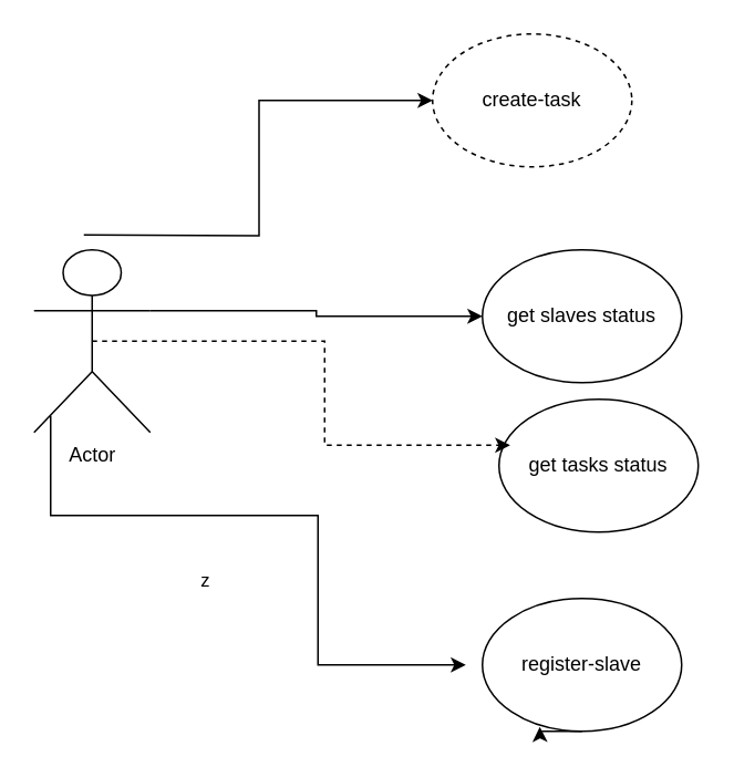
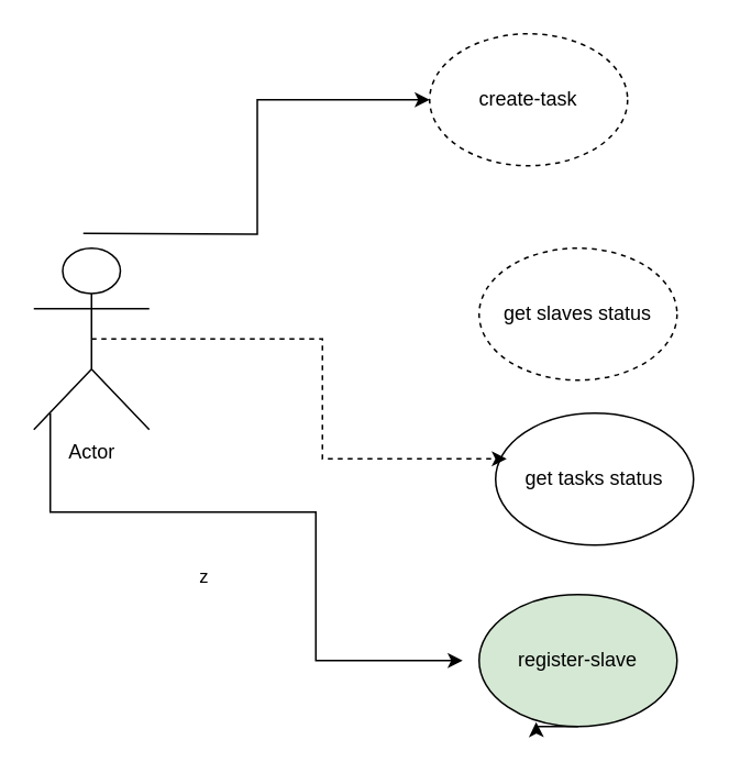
- <mxCell id="2" style="edgeStyle=orthogonalEdgeStyle;rounded=0;orthogonalLoop=1;jettySize=auto;html=1;exitX=1;exitY=0.333;exitDx=0;exitDy=0;exitPerimeter=0;" edge="1" parent="1" source="5" target="8"><mxGeometry relative="1" as="geometry" /></mxCell>
- <mxCell id="8" value="get slaves status" style="ellipse;whiteSpace=wrap;html=1;" vertex="1" parent="1"><mxGeometry x="290" y="150" width="120" height="80" as="geometry" /></mxCell>
+ <mxCell id="8" value="get slaves status" style="ellipse;whiteSpace=wrap;html=1;dashed=1;" vertex="1" parent="1"><mxGeometry x="290" y="150" width="120" height="80" as="geometry" /></mxCell>
- <mxCell id="9" value="get tasks status" style="ellipse;whiteSpace=wrap;html=1;" vertex="1" parent="1"><mxGeometry x="300" y="240" width="120" height="80" as="geometry" /></mxCell>
+ <mxCell id="9" value="get tasks status" style="ellipse;whiteSpace=wrap;html=1;" vertex="1" parent="1"><mxGeometry x="300" y="250" width="120" height="80" as="geometry" /></mxCell>
- <mxCell id="7" value="register-slave" style="ellipse;whiteSpace=wrap;html=1;" vertex="1" parent="1"><mxGeometry x="290" y="360" width="120" height="80" as="geometry" /></mxCell>
+ <mxCell id="7" value="register-slave" style="ellipse;whiteSpace=wrap;html=1;fillColor=#d5e8d4;" vertex="1" parent="1"><mxGeometry x="290" y="360" width="120" height="80" as="geometry" /></mxCell>
